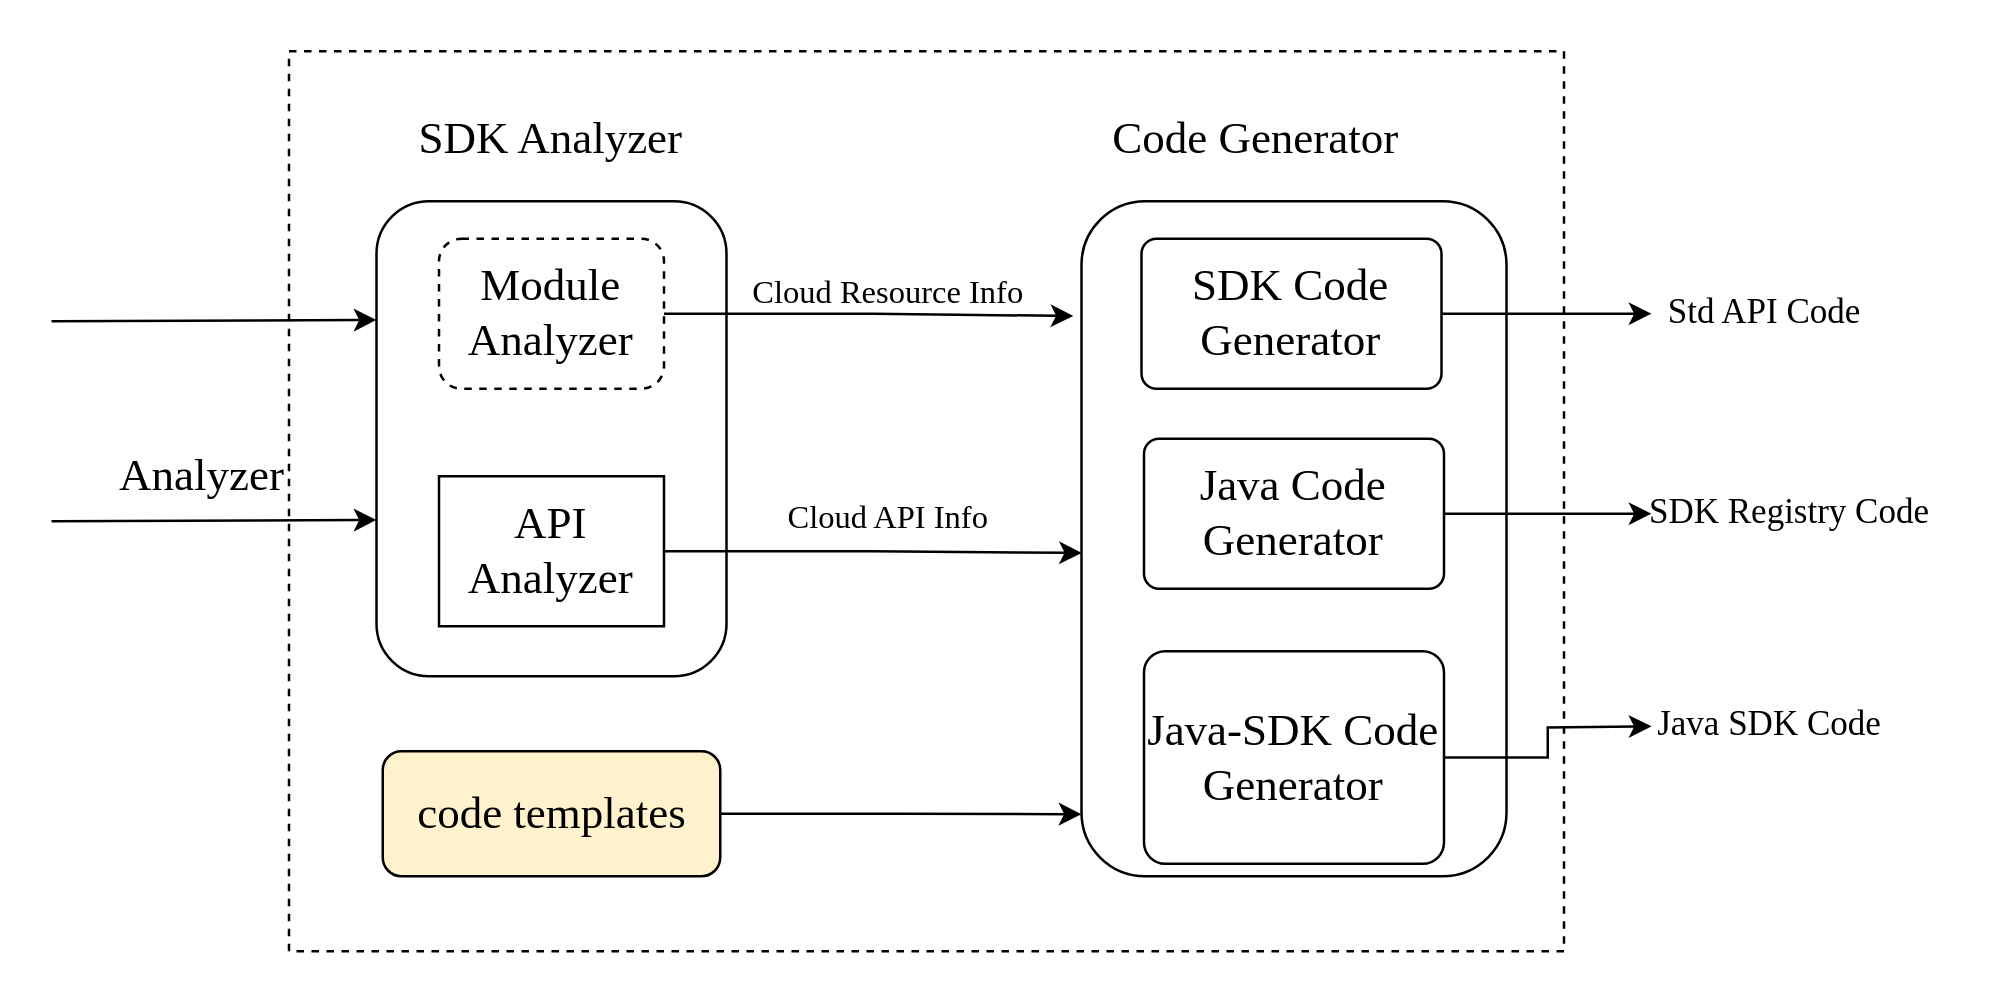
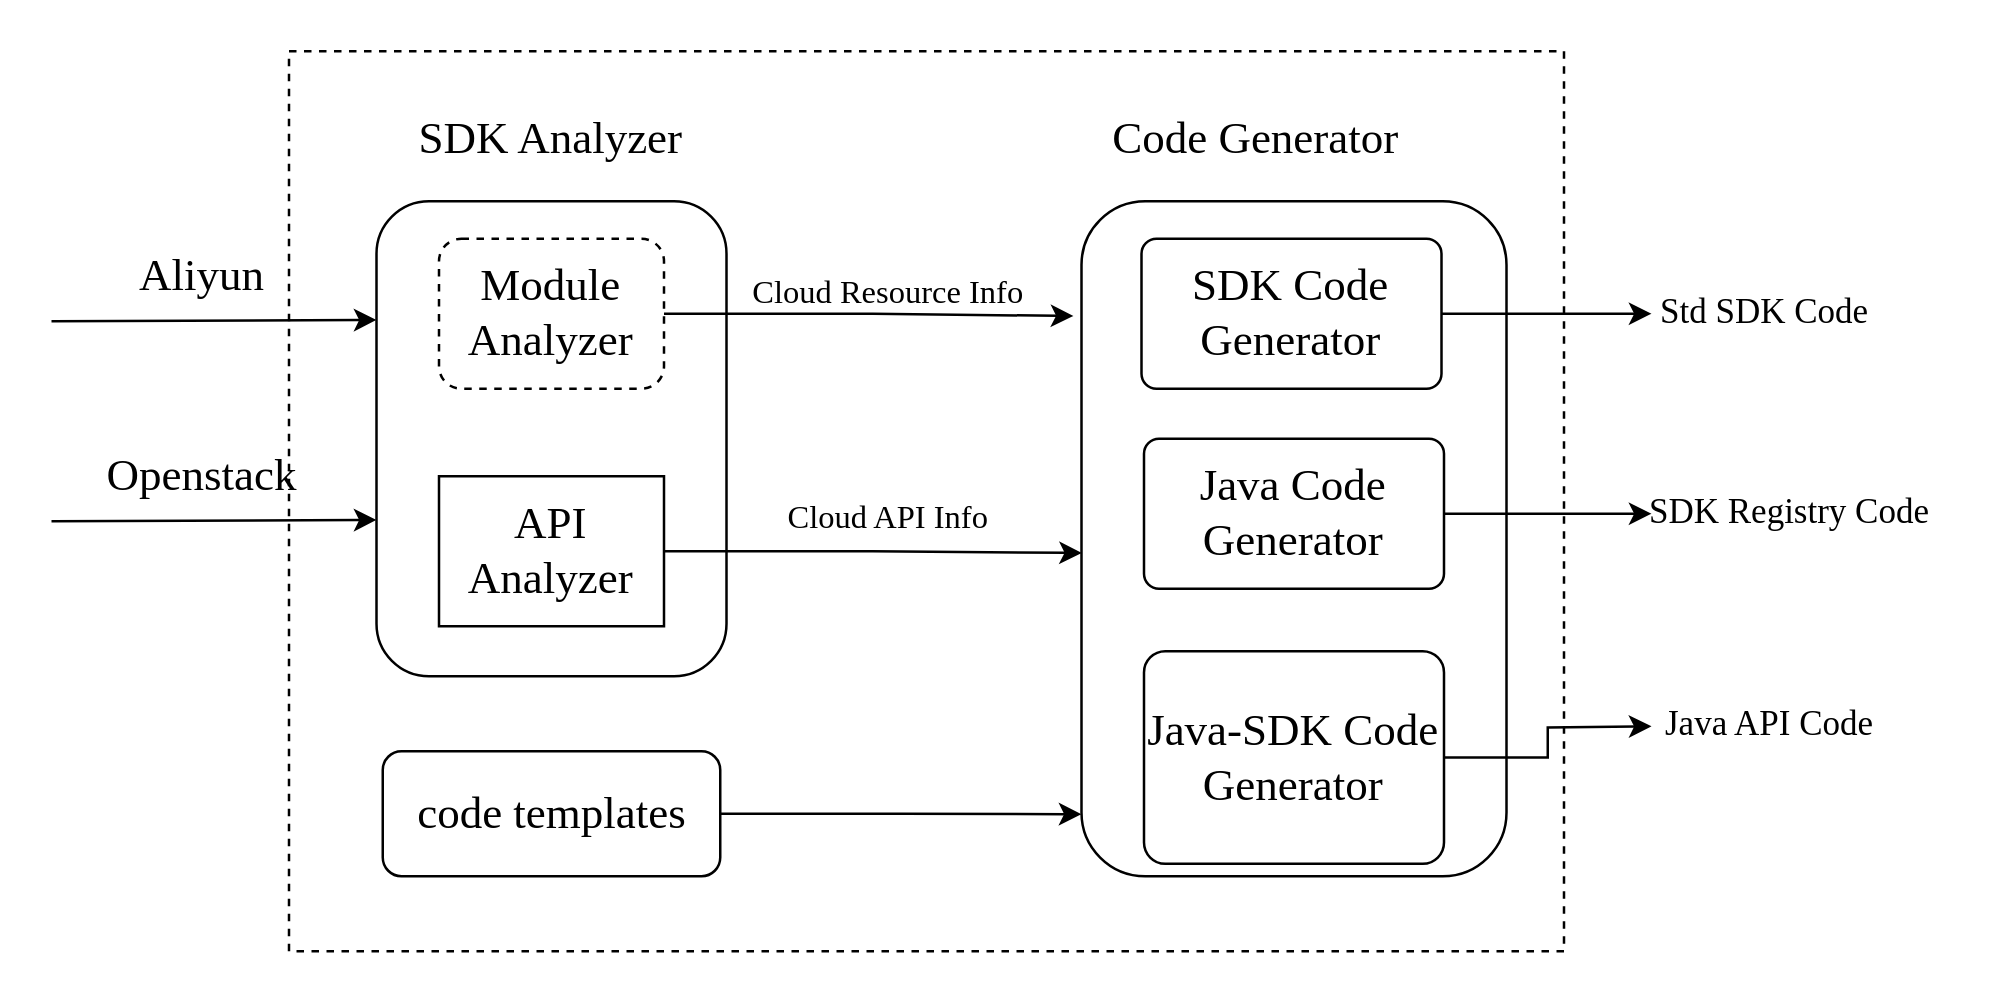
+ <mxCell id="8" value="&lt;font face=&quot;Times New Roman&quot;&gt;Aliyun&lt;/font&gt;" style="text;html=1;align=center;verticalAlign=middle;resizable=0;points=[];autosize=1;strokeColor=none;fillColor=none;fontSize=18;" parent="1" vertex="1"><mxGeometry x="45" y="95" width="70" height="30" as="geometry" /></mxCell>
- <mxCell id="25" value="&lt;font face=&quot;Times New Roman&quot; style=&quot;font-size: 14px&quot;&gt;Std API Code&lt;/font&gt;" style="text;html=1;align=center;verticalAlign=middle;resizable=0;points=[];autosize=1;strokeColor=none;fillColor=none;" parent="1" vertex="1"><mxGeometry x="660" y="115" width="90" height="20" as="geometry" /></mxCell>
+ <mxCell id="25" value="&lt;font face=&quot;Times New Roman&quot; style=&quot;font-size: 14px&quot;&gt;Std SDK Code&lt;/font&gt;" style="text;html=1;align=center;verticalAlign=middle;resizable=0;points=[];autosize=1;strokeColor=none;fillColor=none;" parent="1" vertex="1"><mxGeometry x="660" y="115" width="90" height="20" as="geometry" /></mxCell>
- <mxCell id="10" value="&lt;font face=&quot;Times New Roman&quot;&gt;Analyzer&lt;/font&gt;" style="text;html=1;align=center;verticalAlign=middle;resizable=0;points=[];autosize=1;strokeColor=none;fillColor=none;fontSize=18;" parent="1" vertex="1"><mxGeometry x="35" y="175" width="90" height="30" as="geometry" /></mxCell>
+ <mxCell id="10" value="&lt;font face=&quot;Times New Roman&quot;&gt;Openstack&lt;/font&gt;" style="text;html=1;align=center;verticalAlign=middle;resizable=0;points=[];autosize=1;strokeColor=none;fillColor=none;fontSize=18;" parent="1" vertex="1"><mxGeometry x="35" y="175" width="90" height="30" as="geometry" /></mxCell>
- <mxCell id="27" value="&lt;font face=&quot;Times New Roman&quot;&gt;&lt;span style=&quot;font-size: 14px&quot;&gt;Java SDK Code&lt;/span&gt;&lt;/font&gt;" style="text;html=1;align=center;verticalAlign=middle;resizable=0;points=[];autosize=1;strokeColor=none;fillColor=none;" parent="1" vertex="1"><mxGeometry x="652" y="280" width="110" height="20" as="geometry" /></mxCell>
+ <mxCell id="27" value="&lt;font face=&quot;Times New Roman&quot;&gt;&lt;span style=&quot;font-size: 14px&quot;&gt;Java API Code&lt;/span&gt;&lt;/font&gt;" style="text;html=1;align=center;verticalAlign=middle;resizable=0;points=[];autosize=1;strokeColor=none;fillColor=none;" parent="1" vertex="1"><mxGeometry x="652" y="280" width="110" height="20" as="geometry" /></mxCell>
- <mxCell id="6" value="&lt;font face=&quot;Times New Roman&quot;&gt;code templates&lt;/font&gt;" style="rounded=1;whiteSpace=wrap;html=1;labelBackgroundColor=none;fontSize=18;fillColor=#fff2cc;" parent="1" vertex="1"><mxGeometry x="152.5" y="300" width="135" height="50" as="geometry" /></mxCell>
+ <mxCell id="6" value="&lt;font face=&quot;Times New Roman&quot;&gt;code templates&lt;/font&gt;" style="rounded=1;whiteSpace=wrap;html=1;labelBackgroundColor=none;fontSize=18;" parent="1" vertex="1"><mxGeometry x="152.5" y="300" width="135" height="50" as="geometry" /></mxCell>
